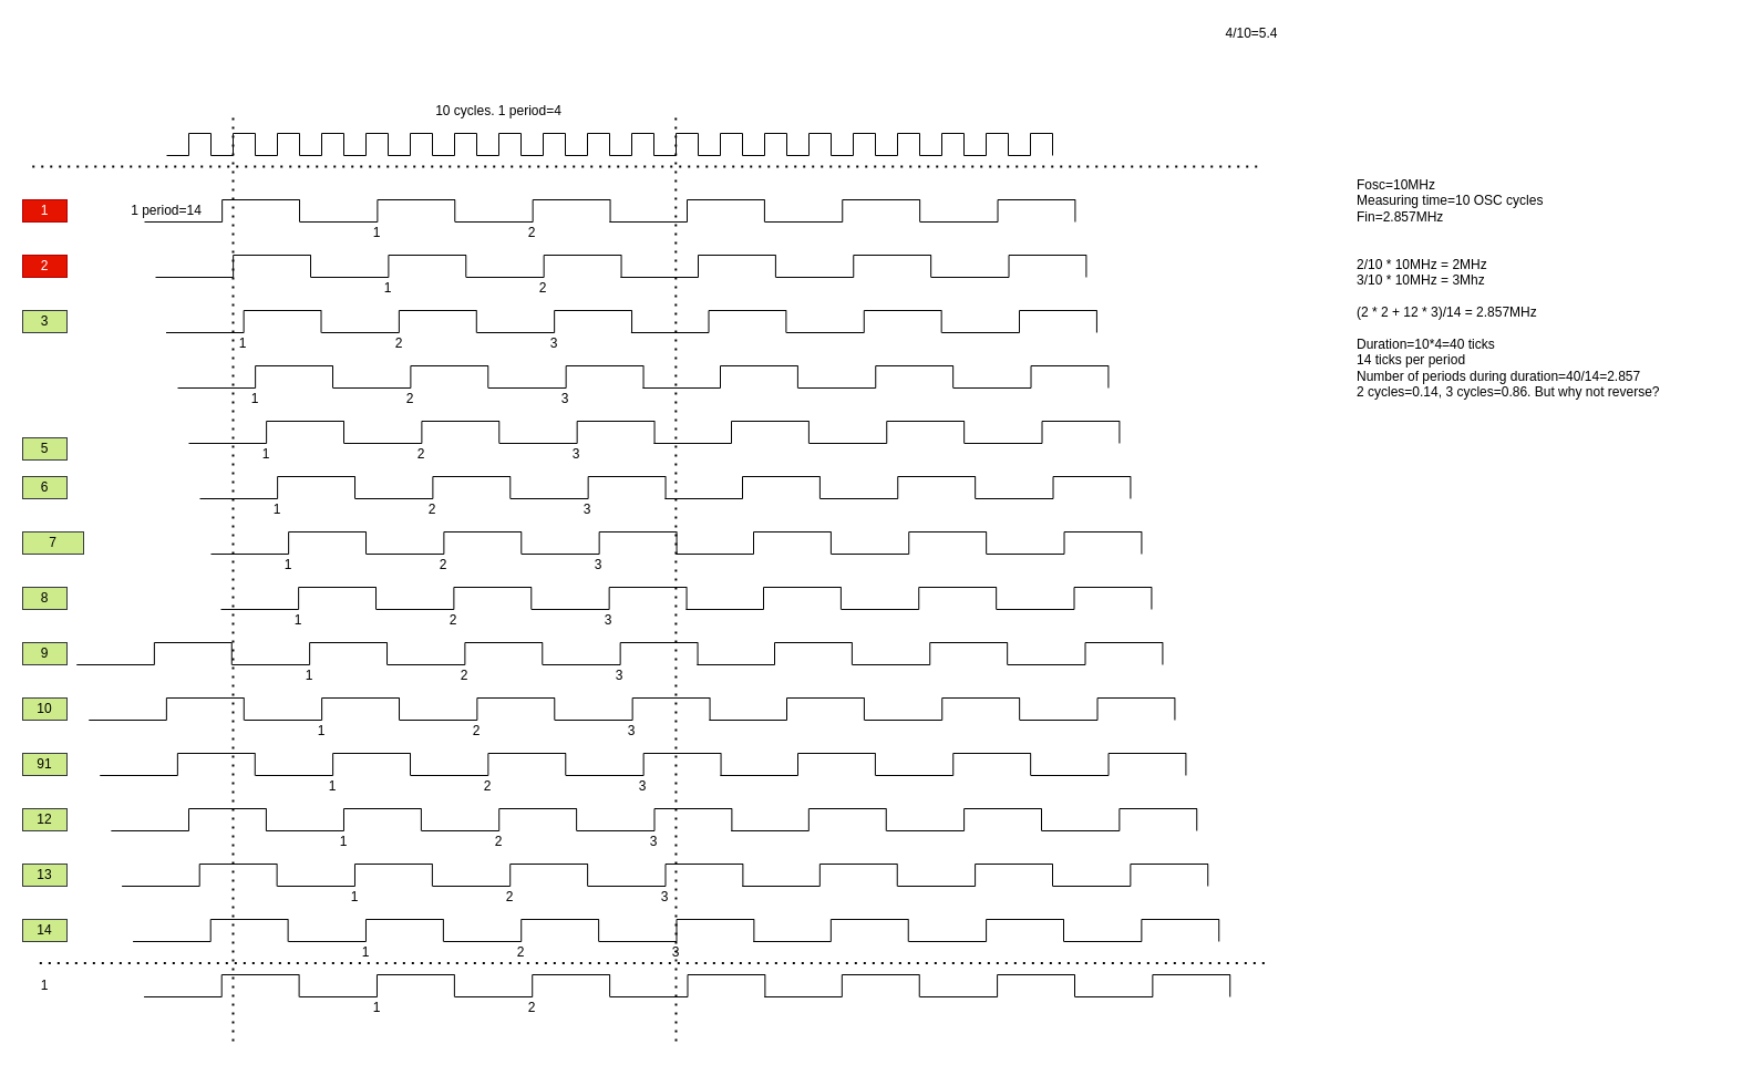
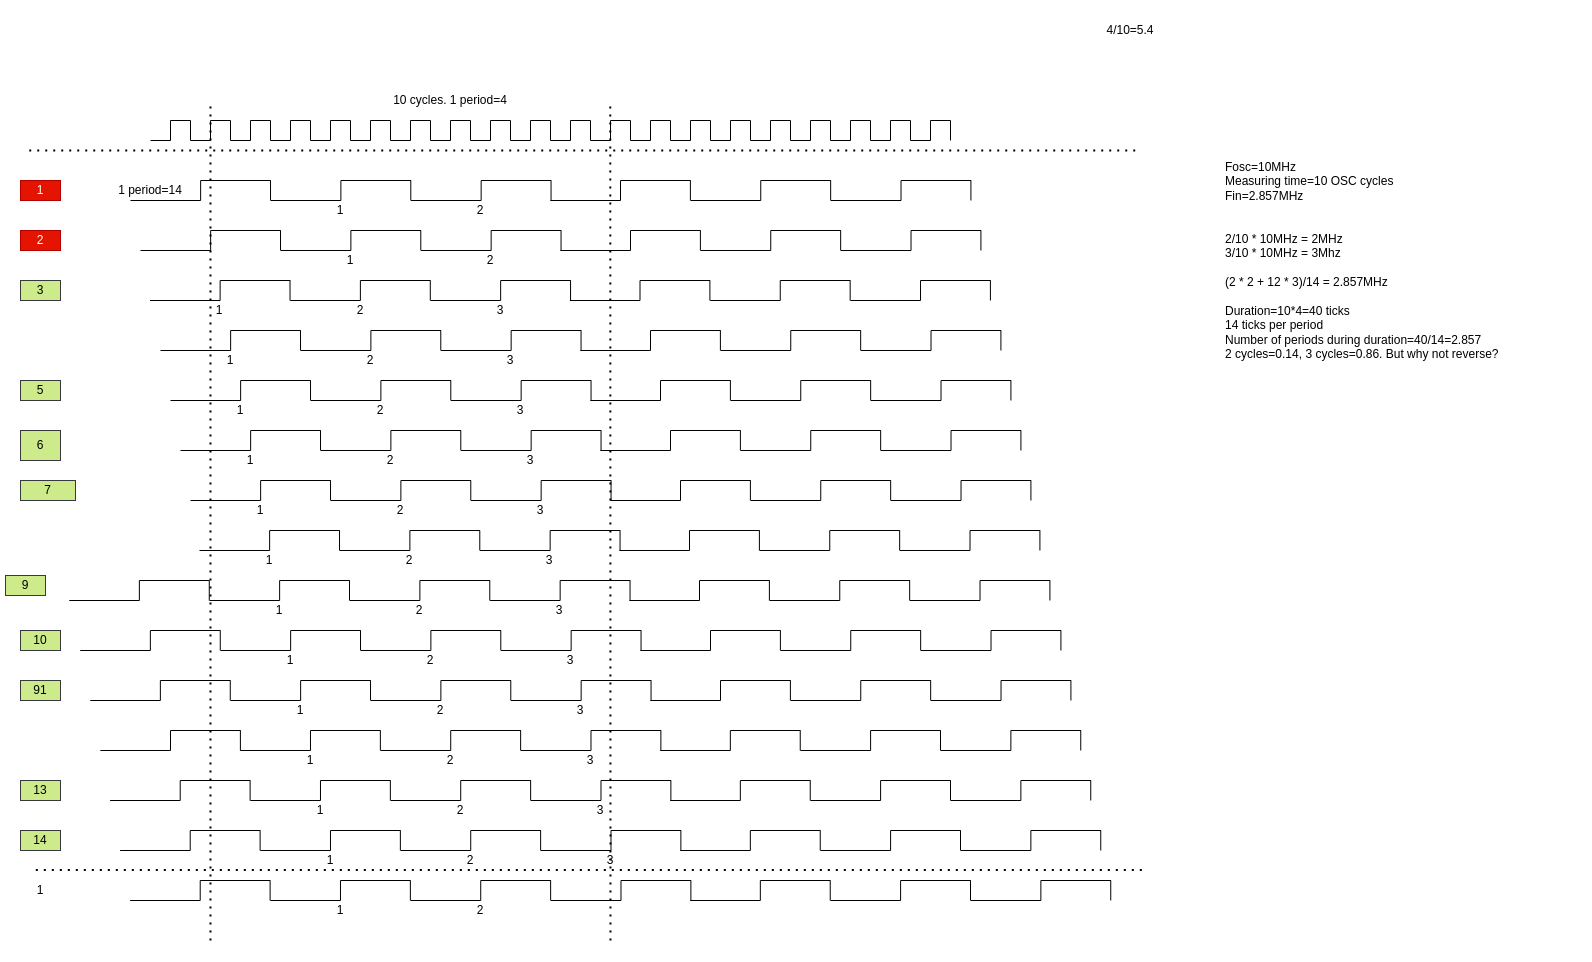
- <mxCell id="650" value="5" style="text;html=1;strokeColor=#36393d;fillColor=#cdeb8b;align=center;verticalAlign=middle;whiteSpace=wrap;rounded=0;fontStyle=0" parent="1" vertex="1"><mxGeometry x="20" y="395" width="40" height="20" as="geometry" /></mxCell>
+ <mxCell id="650" value="5" style="text;html=1;strokeColor=#36393d;fillColor=#cdeb8b;align=center;verticalAlign=middle;whiteSpace=wrap;rounded=0;fontStyle=0" parent="1" vertex="1"><mxGeometry x="20" y="380" width="40" height="20" as="geometry" /></mxCell>
- <mxCell id="651" value="6" style="text;html=1;strokeColor=#36393d;fillColor=#cdeb8b;align=center;verticalAlign=middle;whiteSpace=wrap;rounded=0;fontStyle=0" parent="1" vertex="1"><mxGeometry x="20" y="430" width="40" height="20" as="geometry" /></mxCell>
+ <mxCell id="651" value="6" style="text;html=1;strokeColor=#36393d;fillColor=#cdeb8b;align=center;verticalAlign=middle;whiteSpace=wrap;rounded=0;fontStyle=0" parent="1" vertex="1"><mxGeometry x="20" y="430" width="40" height="30" as="geometry" /></mxCell>
- <mxCell id="653" value="8" style="text;html=1;strokeColor=#36393d;fillColor=#cdeb8b;align=center;verticalAlign=middle;whiteSpace=wrap;rounded=0;fontStyle=0" parent="1" vertex="1"><mxGeometry x="20" y="530" width="40" height="20" as="geometry" /></mxCell>
- <mxCell id="654" value="9" style="text;html=1;strokeColor=#36393d;fillColor=#cdeb8b;align=center;verticalAlign=middle;whiteSpace=wrap;rounded=0;fontStyle=0" parent="1" vertex="1"><mxGeometry x="20" y="580" width="40" height="20" as="geometry" /></mxCell>
+ <mxCell id="654" value="9" style="text;html=1;strokeColor=#36393d;fillColor=#cdeb8b;align=center;verticalAlign=middle;whiteSpace=wrap;rounded=0;fontStyle=0" parent="1" vertex="1"><mxGeometry x="5" y="575" width="40" height="20" as="geometry" /></mxCell>
- <mxCell id="657" value="12" style="text;html=1;strokeColor=#36393d;fillColor=#cdeb8b;align=center;verticalAlign=middle;whiteSpace=wrap;rounded=0;fontStyle=0" parent="1" vertex="1"><mxGeometry x="20" y="730" width="40" height="20" as="geometry" /></mxCell>
